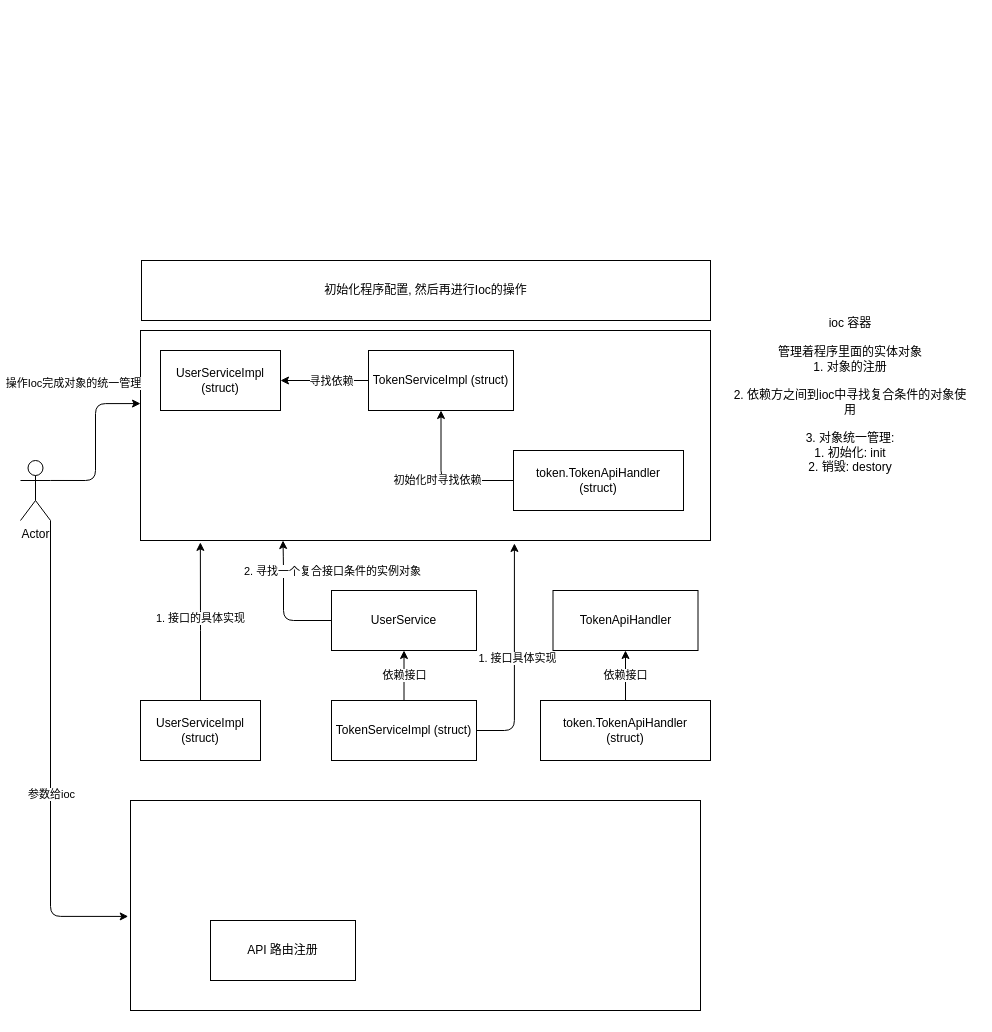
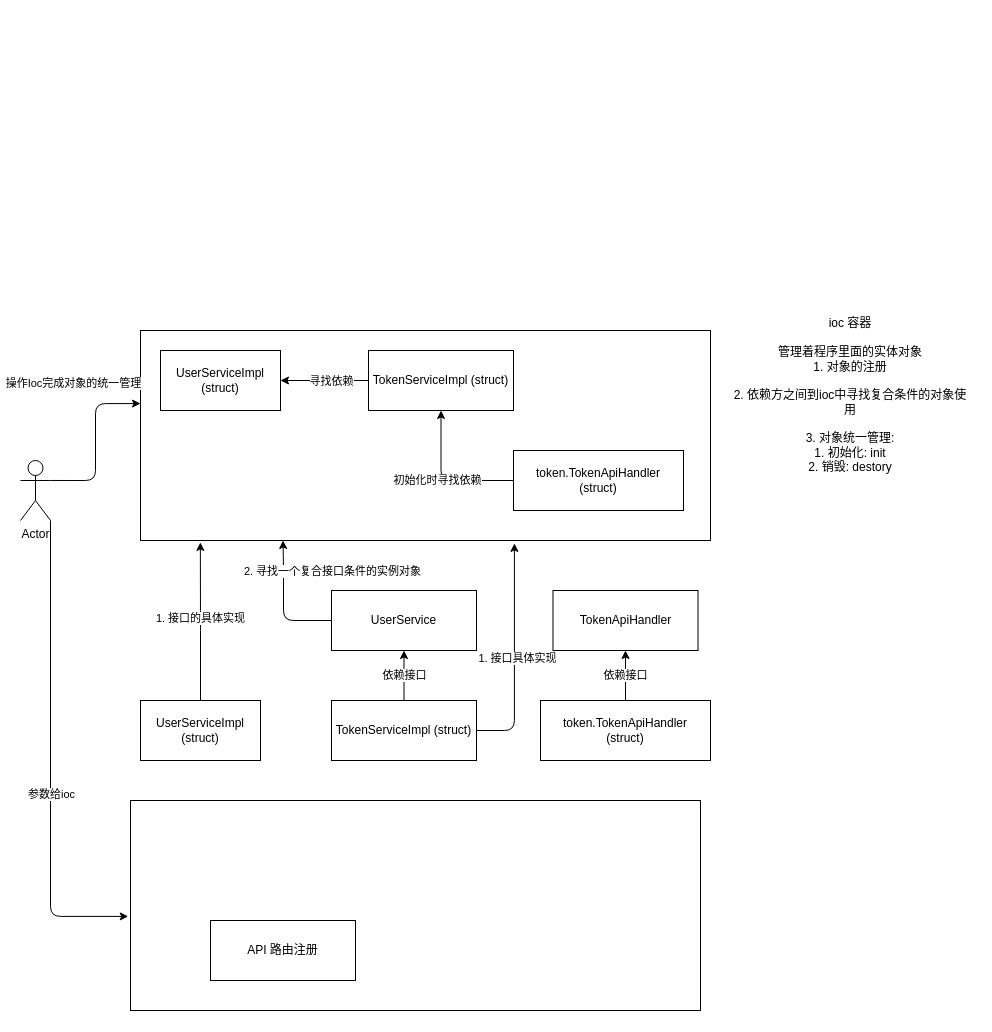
- <mxCell id="30" value="初始化程序配置, 然后再进行Ioc的操作" style="rounded=0;whiteSpace=wrap;html=1;" vertex="1" parent="1"><mxGeometry x="141" y="260" width="569" height="60" as="geometry" /></mxCell>
